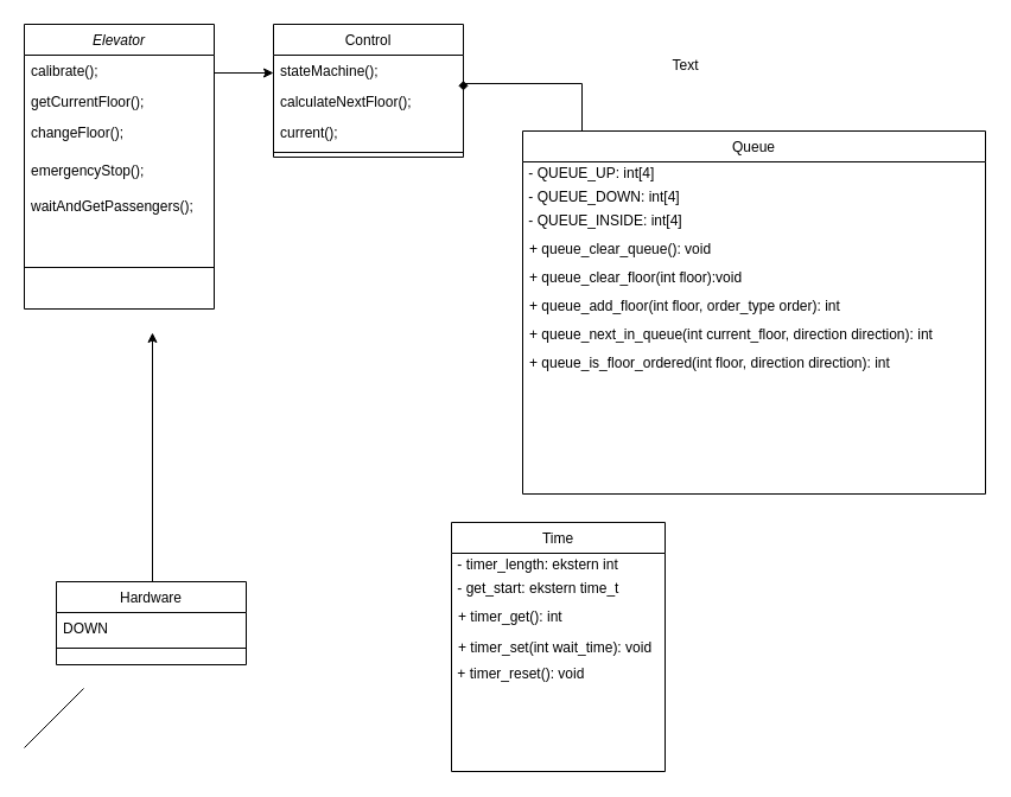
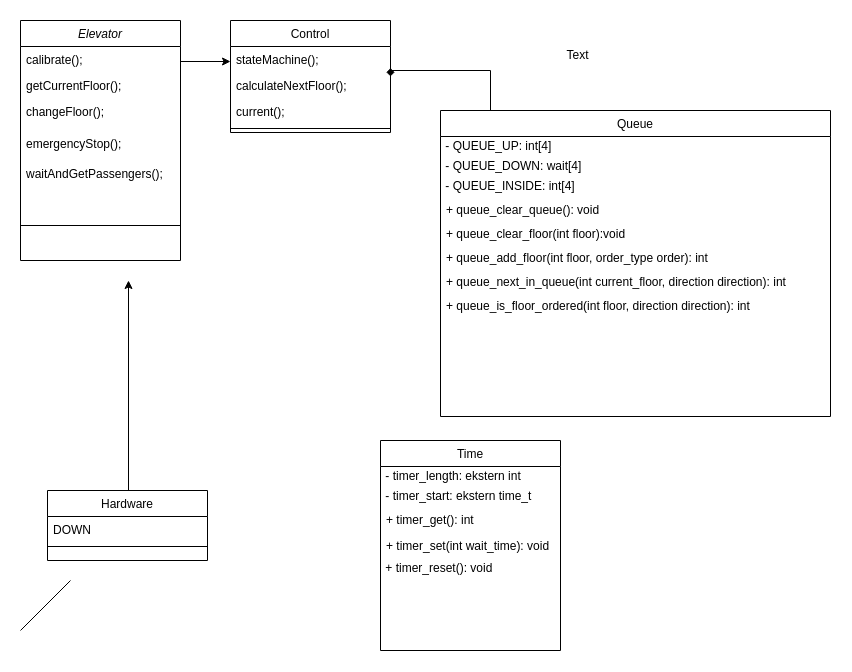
- <mxCell id="27" value="&amp;nbsp;- QUEUE_DOWN: int[4]" style="text;html=1;align=left;verticalAlign=middle;resizable=0;points=[];autosize=1;" vertex="1" parent="25"><mxGeometry y="46" width="390" height="20" as="geometry" /></mxCell>
+ <mxCell id="27" value="&amp;nbsp;- QUEUE_DOWN: wait[4]" style="text;html=1;align=left;verticalAlign=middle;resizable=0;points=[];autosize=1;" vertex="1" parent="25"><mxGeometry y="46" width="390" height="20" as="geometry" /></mxCell>
- <mxCell id="11" value="&amp;nbsp;- get_start: ekstern time_t" style="text;html=1;align=left;verticalAlign=middle;resizable=0;points=[];autosize=1;" vertex="1" parent="9"><mxGeometry y="46" width="180" height="20" as="geometry" /></mxCell>
+ <mxCell id="11" value="&amp;nbsp;- timer_start: ekstern time_t" style="text;html=1;align=left;verticalAlign=middle;resizable=0;points=[];autosize=1;" vertex="1" parent="9"><mxGeometry y="46" width="180" height="20" as="geometry" /></mxCell>
